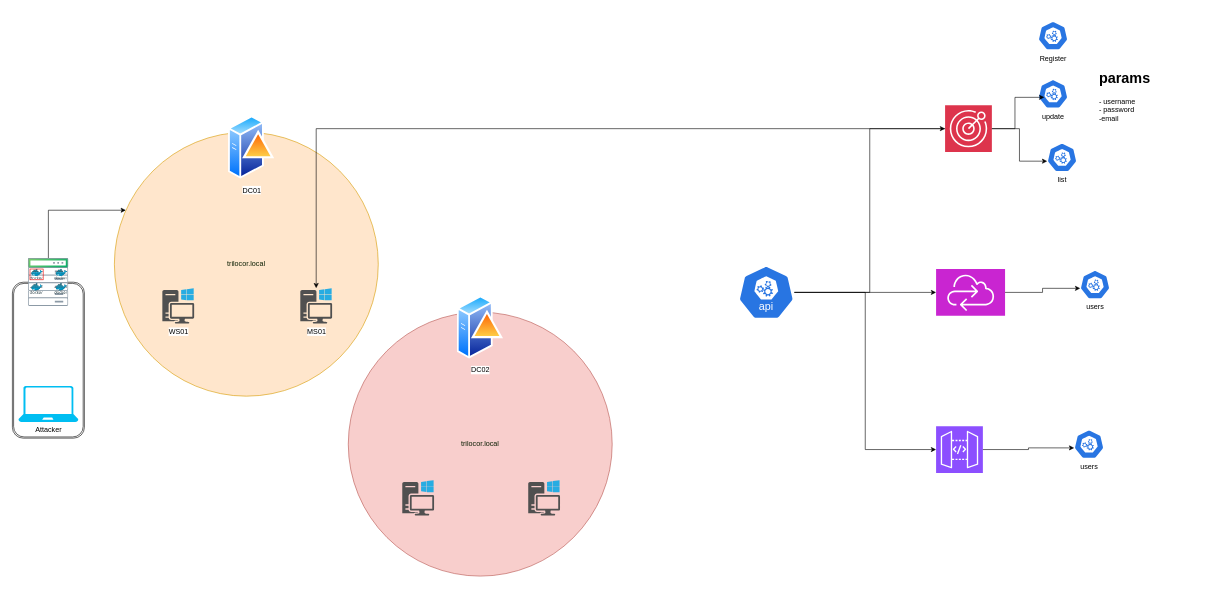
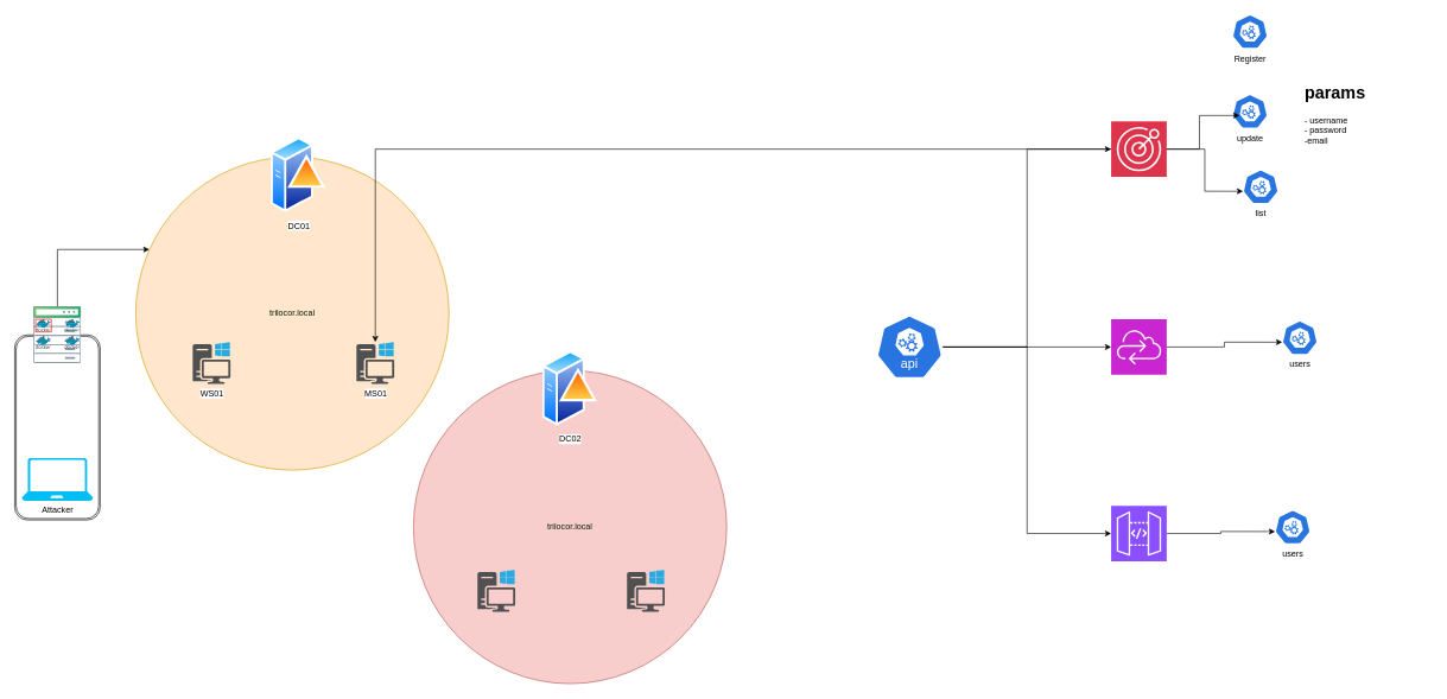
- <mxCell id="21" value="Register" style="aspect=fixed;sketch=0;html=1;dashed=0;whitespace=wrap;verticalLabelPosition=bottom;verticalAlign=top;fillColor=#2875E2;strokeColor=#ffffff;points=[[0.005,0.63,0],[0.1,0.2,0],[0.9,0.2,0],[0.5,0,0],[0.995,0.63,0],[0.72,0.99,0],[0.5,1,0],[0.28,0.99,0]];shape=mxgraph.kubernetes.icon2;prIcon=api" vertex="1" parent="1"><mxGeometry x="1730" y="35" width="50" height="48" as="geometry" /></mxCell>
+ <mxCell id="21" value="Register" style="aspect=fixed;sketch=0;html=1;dashed=0;whitespace=wrap;verticalLabelPosition=bottom;verticalAlign=top;fillColor=#2875E2;strokeColor=#ffffff;points=[[0.005,0.63,0],[0.1,0.2,0],[0.9,0.2,0],[0.5,0,0],[0.995,0.63,0],[0.72,0.99,0],[0.5,1,0],[0.28,0.99,0]];shape=mxgraph.kubernetes.icon2;prIcon=api" vertex="1" parent="1"><mxGeometry x="1730" y="20" width="50" height="48" as="geometry" /></mxCell>
- <mxCell id="15" value="AUTH" style="sketch=0;points=[[0,0,0],[0.25,0,0],[0.5,0,0],[0.75,0,0],[1,0,0],[0,1,0],[0.25,1,0],[0.5,1,0],[0.75,1,0],[1,1,0],[0,0.25,0],[0,0.5,0],[0,0.75,0],[1,0.25,0],[1,0.5,0],[1,0.75,0]];outlineConnect=0;fontColor=#FFFFFF;fillColor=#DD344C;strokeColor=#ffffff;dashed=0;verticalLabelPosition=bottom;verticalAlign=top;align=center;html=1;fontSize=12;fontStyle=0;aspect=fixed;shape=mxgraph.aws4.resourceIcon;resIcon=mxgraph.aws4.pinpoint;" vertex="1" parent="1"><mxGeometry x="1575" y="175" width="78" height="78" as="geometry" /></mxCell>
+ <mxCell id="15" value="AUTH" style="sketch=0;points=[[0,0,0],[0.25,0,0],[0.5,0,0],[0.75,0,0],[1,0,0],[0,1,0],[0.25,1,0],[0.5,1,0],[0.75,1,0],[1,1,0],[0,0.25,0],[0,0.5,0],[0,0.75,0],[1,0.25,0],[1,0.5,0],[1,0.75,0]];outlineConnect=0;fontColor=#FFFFFF;fillColor=#DD344C;strokeColor=#ffffff;dashed=0;verticalLabelPosition=bottom;verticalAlign=top;align=center;html=1;fontSize=12;fontStyle=0;aspect=fixed;shape=mxgraph.aws4.resourceIcon;resIcon=mxgraph.aws4.pinpoint;" vertex="1" parent="1"><mxGeometry x="1560" y="170" width="78" height="78" as="geometry" /></mxCell>
- <mxCell id="16" value="ADMIN" style="sketch=0;points=[[0,0,0],[0.25,0,0],[0.5,0,0],[0.75,0,0],[1,0,0],[0,1,0],[0.25,1,0],[0.5,1,0],[0.75,1,0],[1,1,0],[0,0.25,0],[0,0.5,0],[0,0.75,0],[1,0.25,0],[1,0.5,0],[1,0.75,0]];outlineConnect=0;fontColor=#FFFFFF;fillColor=#C925D1;strokeColor=#ffffff;dashed=0;verticalLabelPosition=bottom;verticalAlign=top;align=center;html=1;fontSize=12;fontStyle=0;aspect=fixed;shape=mxgraph.aws4.resourceIcon;resIcon=mxgraph.aws4.cloud_control_api;" vertex="1" parent="1"><mxGeometry x="1560" y="448" width="115" height="78" as="geometry" /></mxCell>
+ <mxCell id="16" value="ADMIN" style="sketch=0;points=[[0,0,0],[0.25,0,0],[0.5,0,0],[0.75,0,0],[1,0,0],[0,1,0],[0.25,1,0],[0.5,1,0],[0.75,1,0],[1,1,0],[0,0.25,0],[0,0.5,0],[0,0.75,0],[1,0.25,0],[1,0.5,0],[1,0.75,0]];outlineConnect=0;fontColor=#FFFFFF;fillColor=#C925D1;strokeColor=#ffffff;dashed=0;verticalLabelPosition=bottom;verticalAlign=top;align=center;html=1;fontSize=12;fontStyle=0;aspect=fixed;shape=mxgraph.aws4.resourceIcon;resIcon=mxgraph.aws4.cloud_control_api;" vertex="1" parent="1"><mxGeometry x="1560" y="448" width="78" height="78" as="geometry" /></mxCell>
